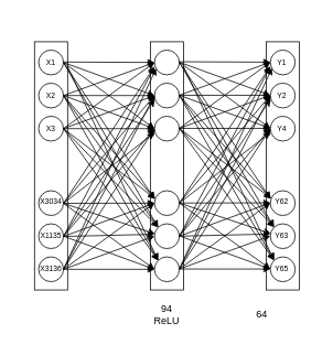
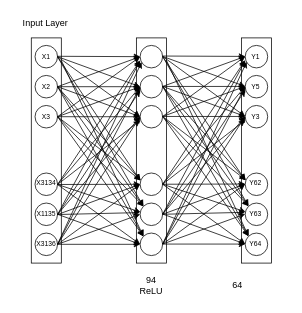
+ <mxCell id="98" value="Input Layer" style="text;html=1;strokeColor=none;fillColor=none;align=center;verticalAlign=middle;whiteSpace=wrap;rounded=0;" vertex="1" parent="1"><mxGeometry x="20" y="20" width="80" height="20" as="geometry" /></mxCell>
- <mxCell id="106" value="Y2" style="text;html=1;strokeColor=none;fillColor=none;align=center;verticalAlign=middle;whiteSpace=wrap;rounded=0;fontSize=9;" vertex="1" parent="1"><mxGeometry x="300" y="105" width="80" height="20" as="geometry" /></mxCell>
+ <mxCell id="106" value="Y5" style="text;html=1;strokeColor=none;fillColor=none;align=center;verticalAlign=middle;whiteSpace=wrap;rounded=0;fontSize=9;" vertex="1" parent="1"><mxGeometry x="300" y="105" width="80" height="20" as="geometry" /></mxCell>
- <mxCell id="107" value="Y4" style="text;html=1;strokeColor=none;fillColor=none;align=center;verticalAlign=middle;whiteSpace=wrap;rounded=0;fontSize=9;" vertex="1" parent="1"><mxGeometry x="300" y="145" width="80" height="20" as="geometry" /></mxCell>
+ <mxCell id="107" value="Y3" style="text;html=1;strokeColor=none;fillColor=none;align=center;verticalAlign=middle;whiteSpace=wrap;rounded=0;fontSize=9;" vertex="1" parent="1"><mxGeometry x="300" y="145" width="80" height="20" as="geometry" /></mxCell>
- <mxCell id="102" value="X3034" style="text;html=1;strokeColor=none;fillColor=none;align=center;verticalAlign=middle;whiteSpace=wrap;rounded=0;fontSize=9;" vertex="1" parent="1"><mxGeometry x="21" y="234" width="80" height="20" as="geometry" /></mxCell>
+ <mxCell id="102" value="X3134" style="text;html=1;strokeColor=none;fillColor=none;align=center;verticalAlign=middle;whiteSpace=wrap;rounded=0;fontSize=9;" vertex="1" parent="1"><mxGeometry x="21" y="234" width="80" height="20" as="geometry" /></mxCell>
- <mxCell id="110" value="Y65" style="text;html=1;strokeColor=none;fillColor=none;align=center;verticalAlign=middle;whiteSpace=wrap;rounded=0;fontSize=9;" vertex="1" parent="1"><mxGeometry x="300" y="315" width="80" height="20" as="geometry" /></mxCell>
+ <mxCell id="110" value="Y64" style="text;html=1;strokeColor=none;fillColor=none;align=center;verticalAlign=middle;whiteSpace=wrap;rounded=0;fontSize=9;" vertex="1" parent="1"><mxGeometry x="300" y="315" width="80" height="20" as="geometry" /></mxCell>
